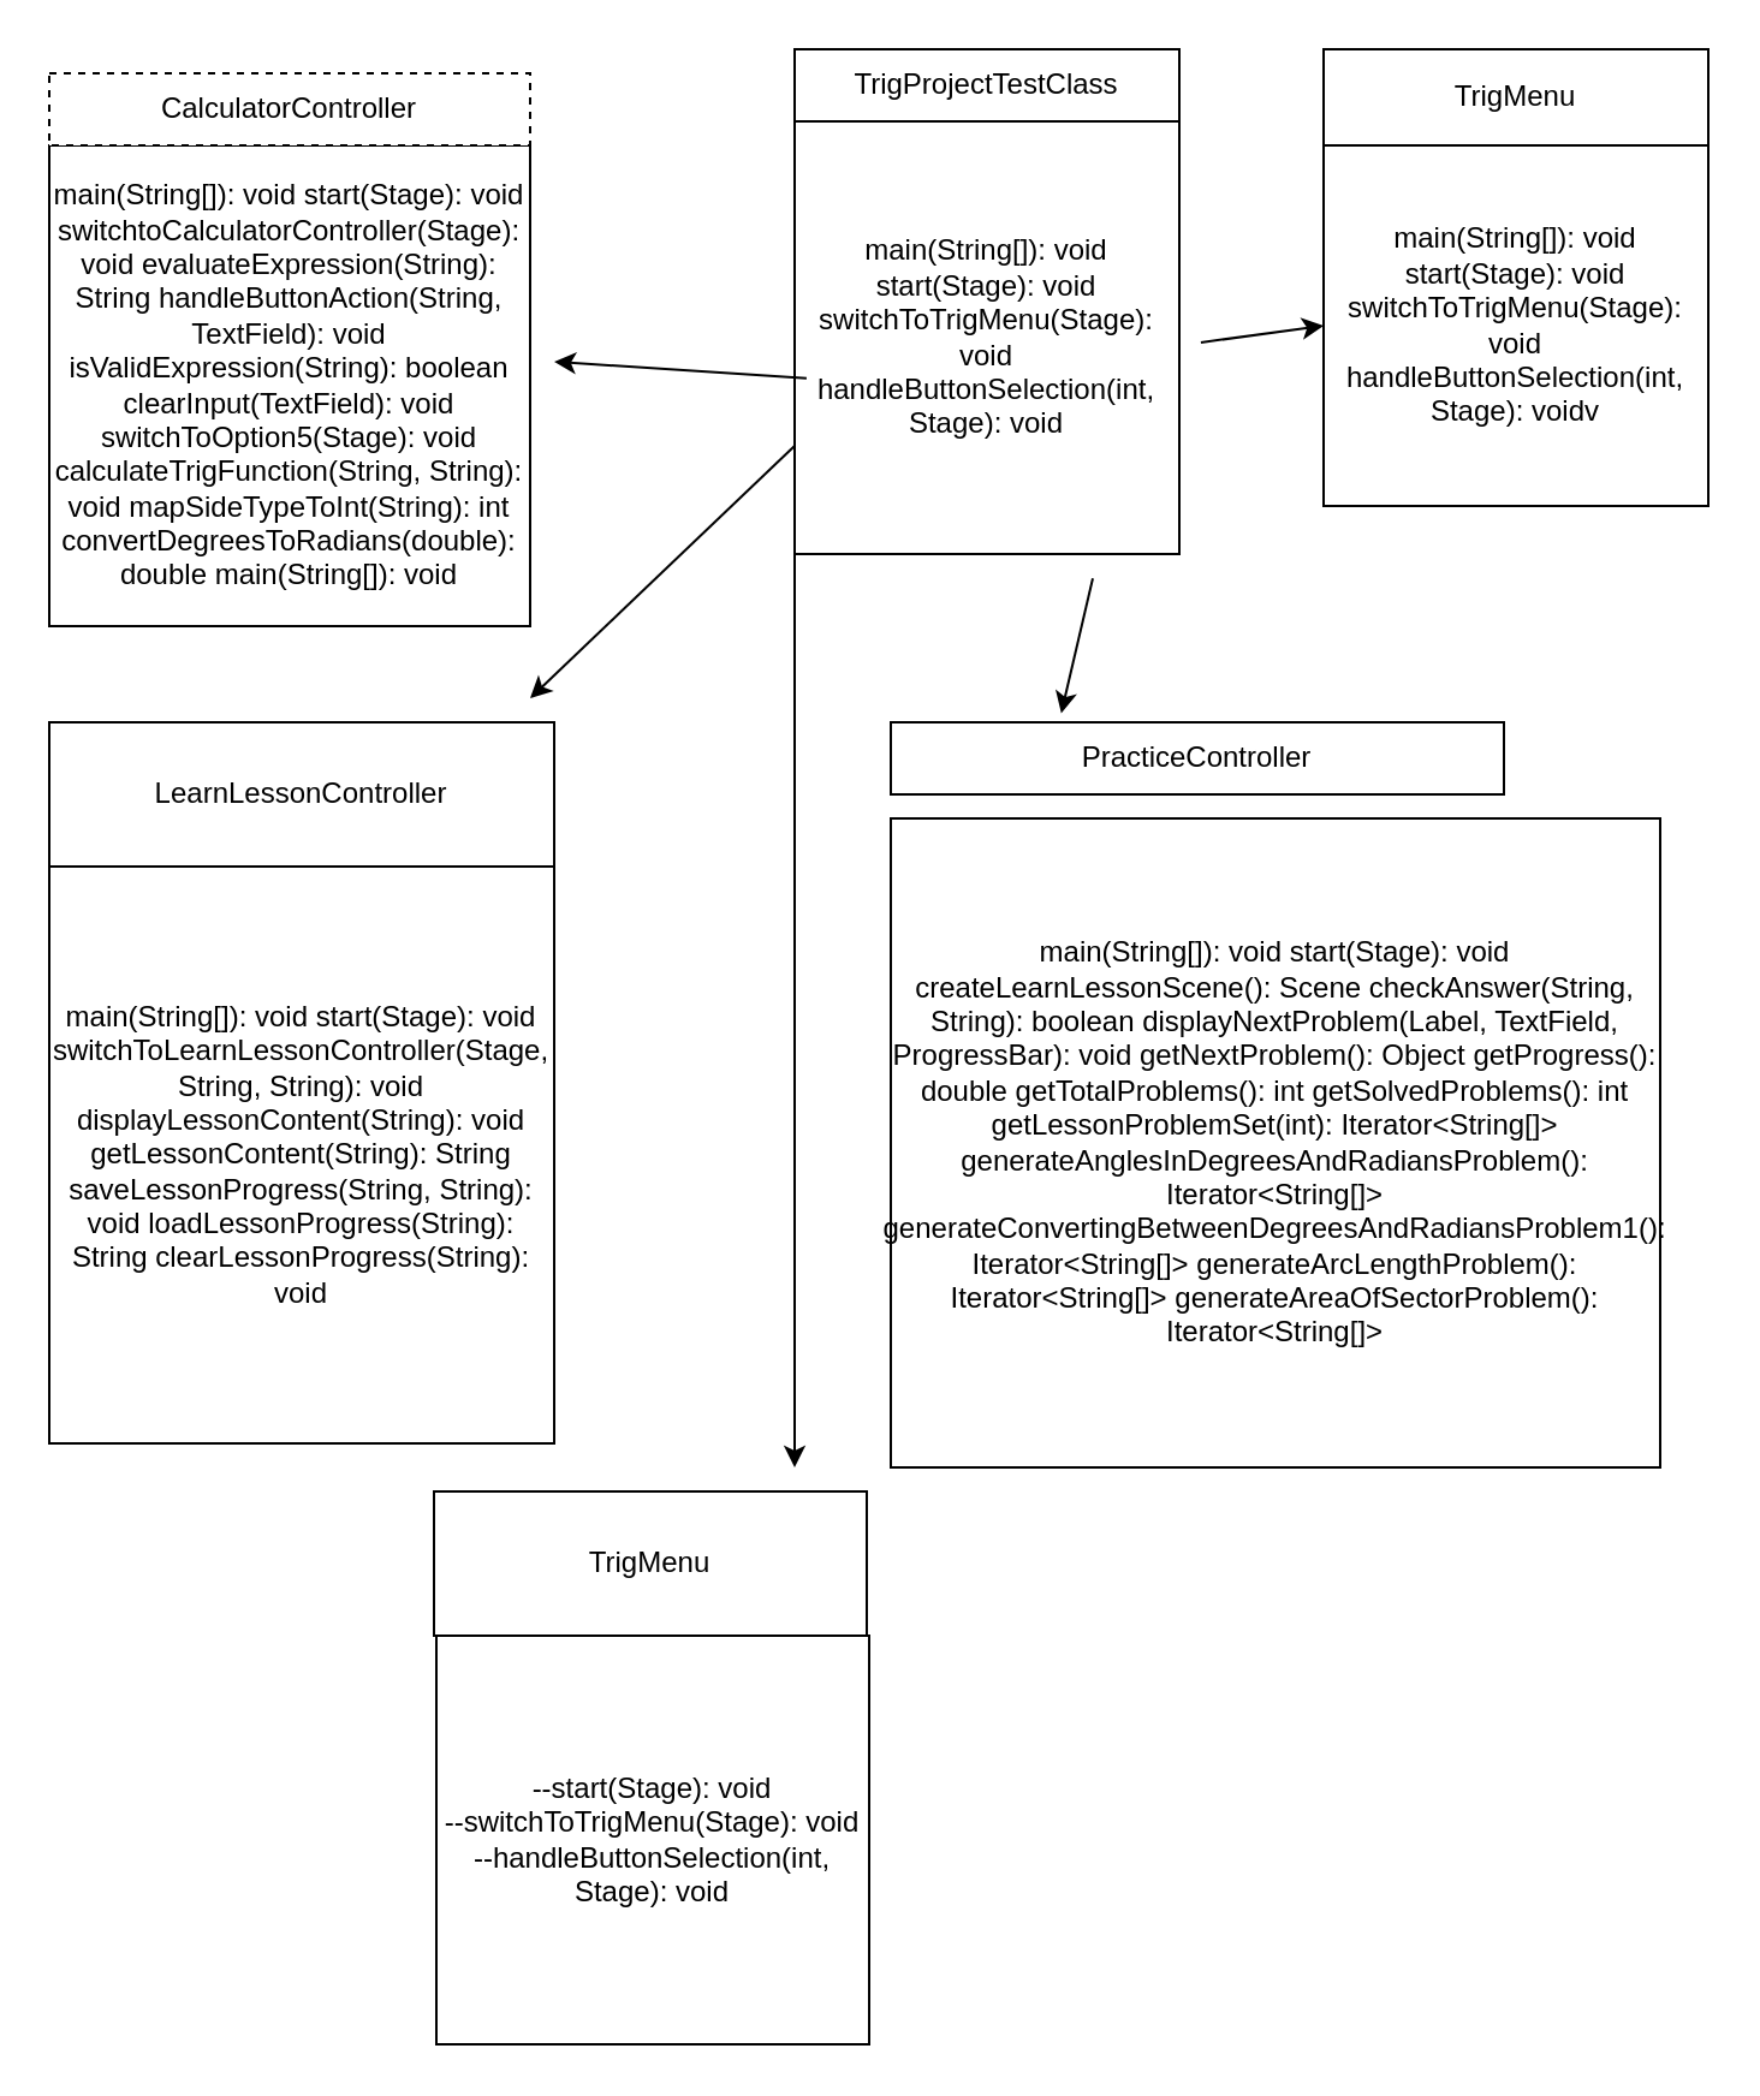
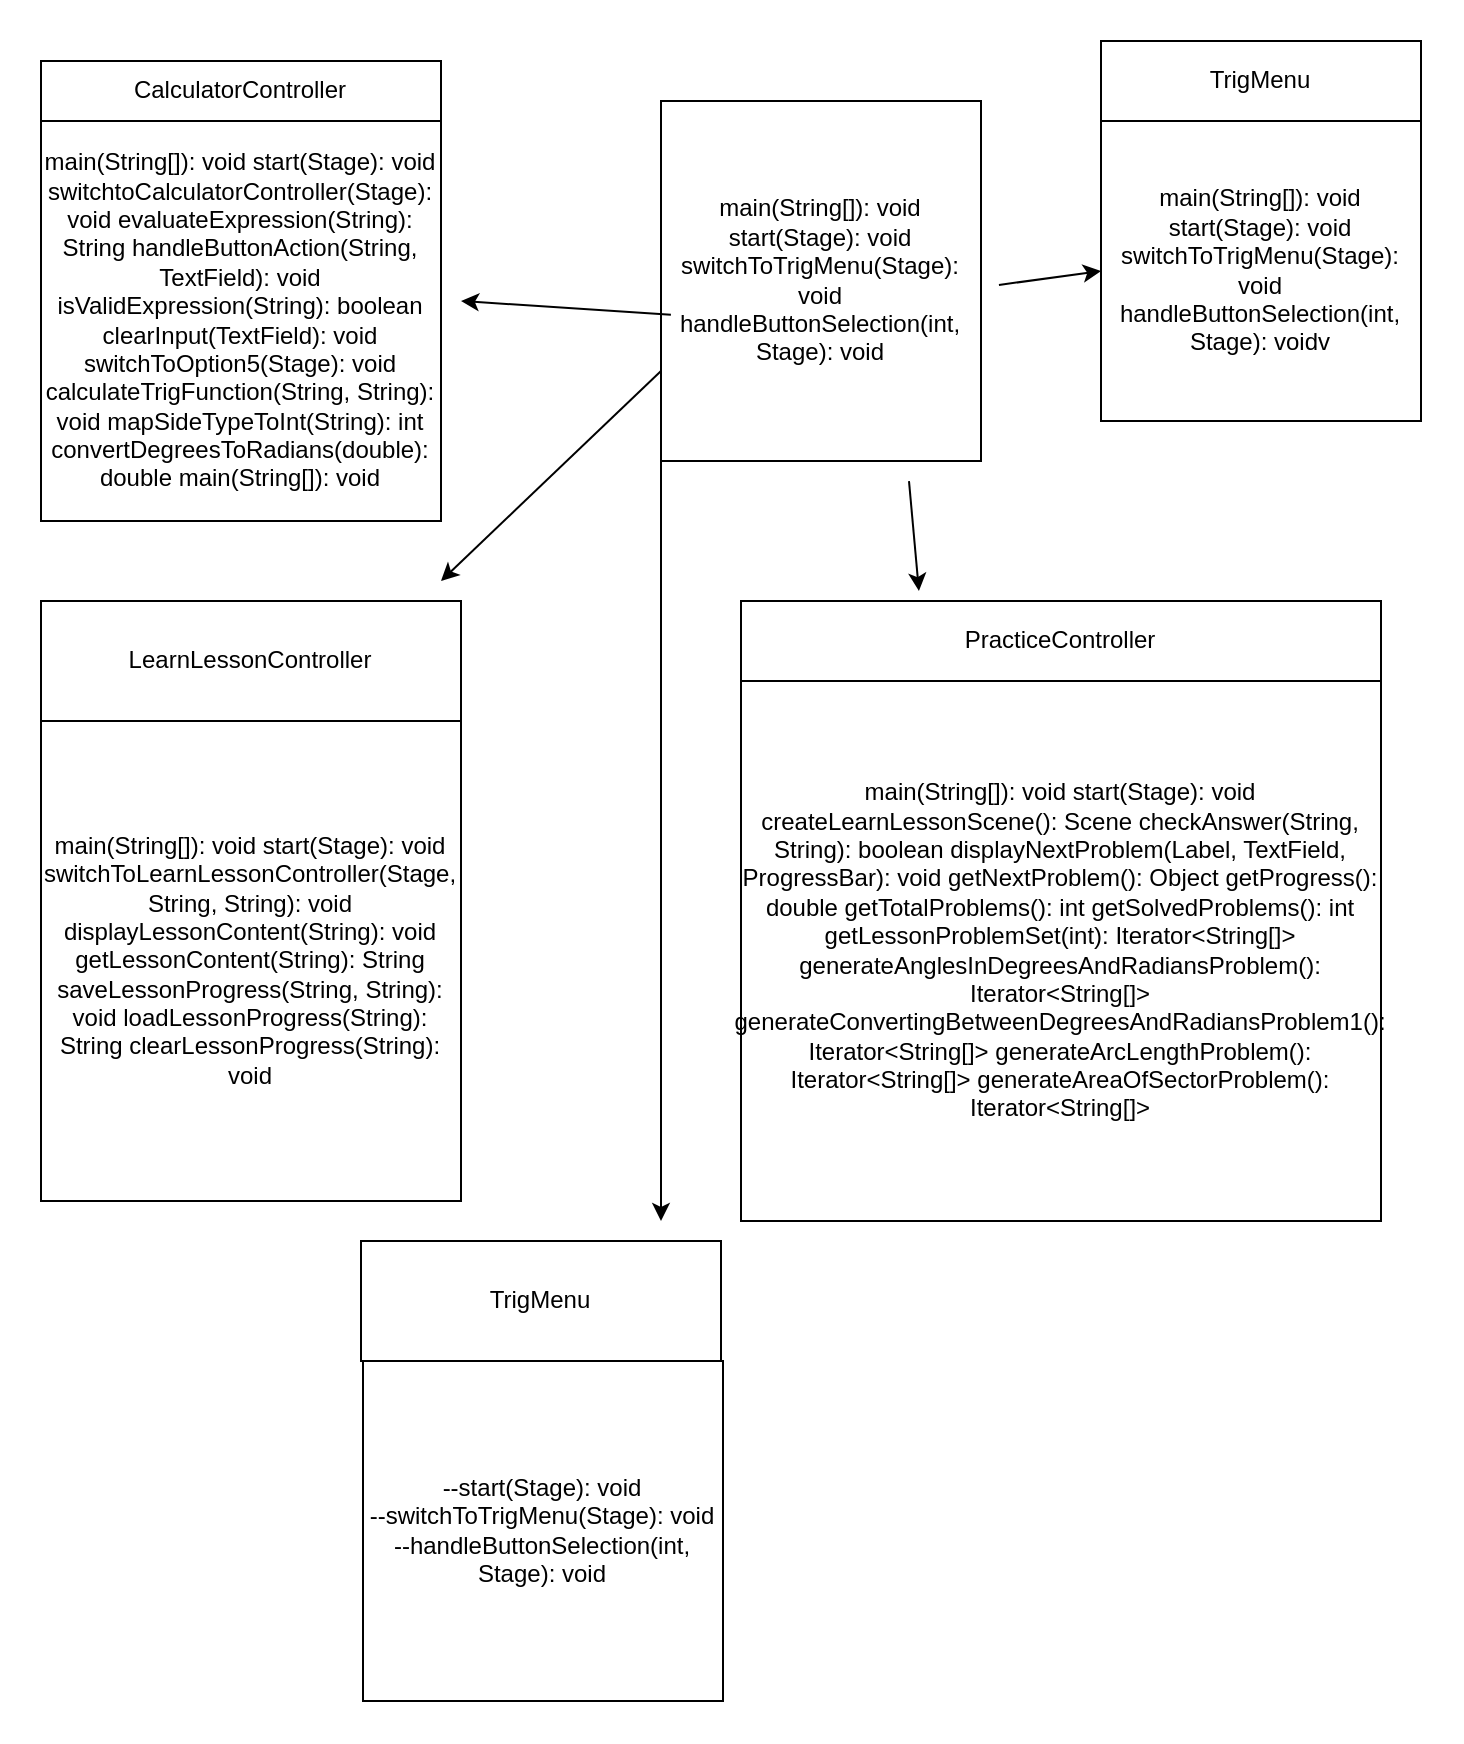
- <mxCell id="3" value="TrigProjectTestClass" style="rounded=0;whiteSpace=wrap;html=1;" vertex="1" parent="1"><mxGeometry x="330" y="20" width="160" height="30" as="geometry" /></mxCell>
- <mxCell id="12" value="CalculatorController" style="rounded=0;whiteSpace=wrap;html=1;dashed=1;" vertex="1" parent="1"><mxGeometry x="20" y="30" width="200" height="30" as="geometry" /></mxCell>
+ <mxCell id="12" value="CalculatorController" style="rounded=0;whiteSpace=wrap;html=1;" vertex="1" parent="1"><mxGeometry x="20" y="30" width="200" height="30" as="geometry" /></mxCell>
- <mxCell id="8" value="PracticeController" style="rounded=0;whiteSpace=wrap;html=1;" vertex="1" parent="1"><mxGeometry x="370" y="300" width="255" height="30" as="geometry" /></mxCell>
+ <mxCell id="8" value="PracticeController" style="rounded=0;whiteSpace=wrap;html=1;" vertex="1" parent="1"><mxGeometry x="370" y="300" width="320" height="40" as="geometry" /></mxCell>
